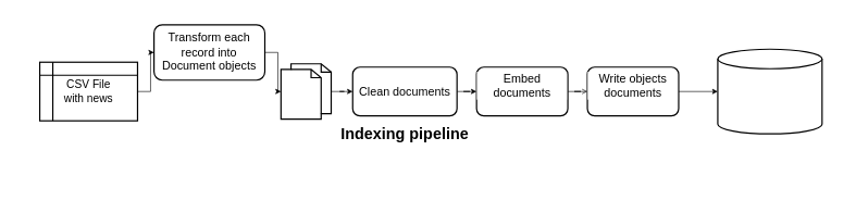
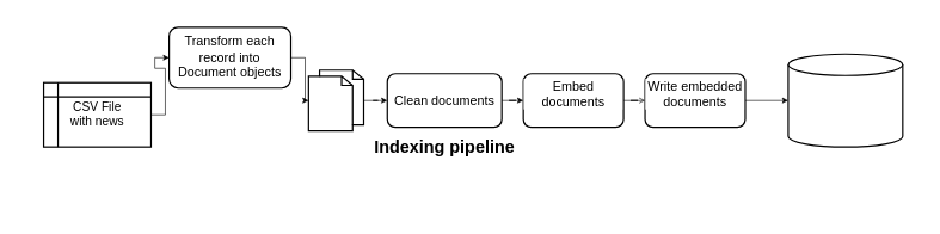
- <mxCell id="14" value="&lt;div&gt;&lt;span style=&quot;font-size: 18px; background-color: light-dark(rgb(255, 255, 255), rgb(18, 18, 18)); color: light-dark(rgb(0, 0, 0), rgb(255, 255, 255));&quot;&gt;Write objects documents&lt;/span&gt;&lt;br&gt;&lt;/div&gt;" style="whiteSpace=wrap;html=1;verticalAlign=top;strokeColor=#000000;rounded=1;labelBackgroundColor=#ffffff;strokeWidth=2;shadow=0;dashed=0;" parent="1" vertex="1"><mxGeometry x="900" y="102.5" width="140" height="75" as="geometry" /></mxCell>
+ <mxCell id="14" value="&lt;div&gt;&lt;span style=&quot;font-size: 18px; background-color: light-dark(rgb(255, 255, 255), rgb(18, 18, 18)); color: light-dark(rgb(0, 0, 0), rgb(255, 255, 255));&quot;&gt;Write embedded documents&lt;/span&gt;&lt;br&gt;&lt;/div&gt;" style="whiteSpace=wrap;html=1;verticalAlign=top;strokeColor=#000000;rounded=1;labelBackgroundColor=#ffffff;strokeWidth=2;shadow=0;dashed=0;" parent="1" vertex="1"><mxGeometry x="900" y="102.5" width="140" height="75" as="geometry" /></mxCell>
- <mxCell id="4" value="&lt;font style=&quot;font-size: 17px;&quot;&gt;CSV File&lt;/font&gt;&lt;div&gt;&lt;font style=&quot;font-size: 17px;&quot;&gt;with news&lt;/font&gt;&lt;/div&gt;" style="shape=internalStorage;whiteSpace=wrap;html=1;backgroundOutline=1;strokeWidth=2;" parent="1" vertex="1"><mxGeometry x="60" y="95" width="150" height="90" as="geometry" /></mxCell>
+ <mxCell id="4" value="&lt;font style=&quot;font-size: 17px;&quot;&gt;CSV File&lt;/font&gt;&lt;div&gt;&lt;font style=&quot;font-size: 17px;&quot;&gt;with news&lt;/font&gt;&lt;/div&gt;" style="shape=internalStorage;whiteSpace=wrap;html=1;backgroundOutline=1;strokeWidth=2;" parent="1" vertex="1"><mxGeometry x="60" y="115" width="150" height="90" as="geometry" /></mxCell>
